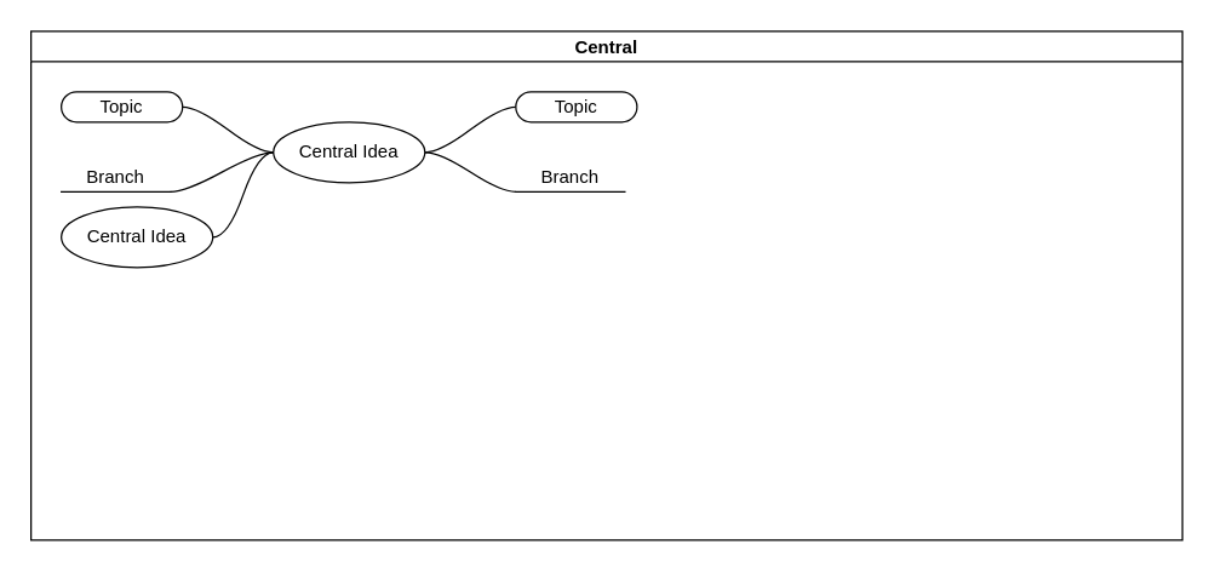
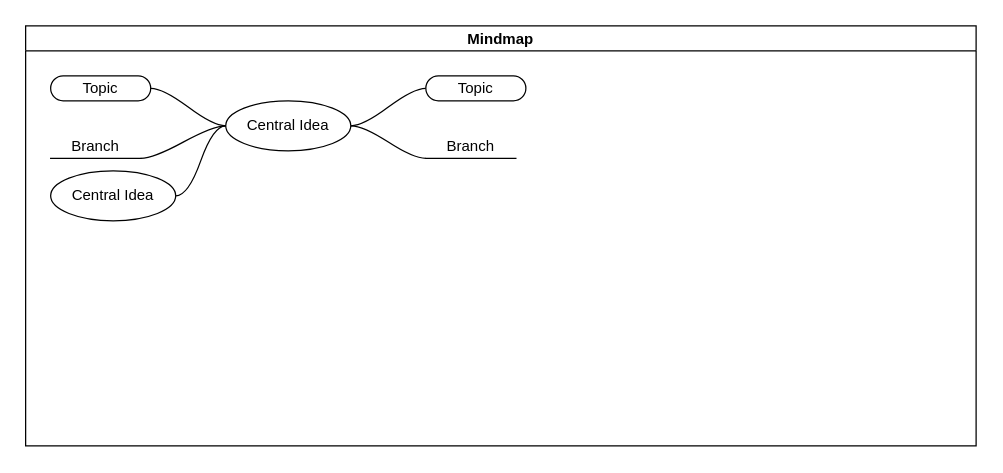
- <mxCell id="2" value="Central" style="swimlane;startSize=20;horizontal=1;containerType=tree;" vertex="1" parent="1"><mxGeometry x="20" y="20" width="760" height="336" as="geometry" /></mxCell>
+ <mxCell id="2" value="Mindmap" style="swimlane;startSize=20;horizontal=1;containerType=tree;" vertex="1" parent="1"><mxGeometry x="20" y="20" width="760" height="336" as="geometry" /></mxCell>
